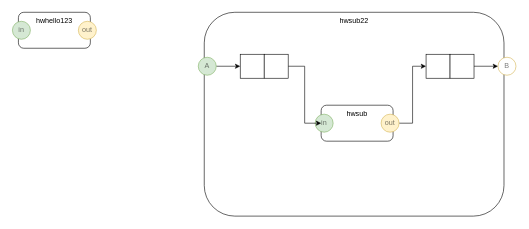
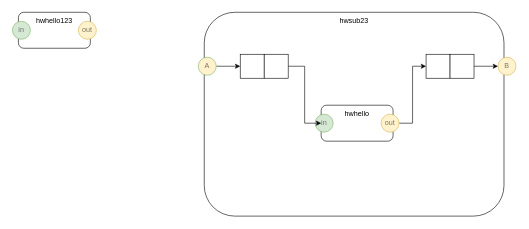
- <mxCell id="2" value="hwsub22" style="rounded=1;whiteSpace=wrap;html=1;verticalAlign=top;" vertex="1" parent="1"><mxGeometry x="340" y="20" width="500" height="340" as="geometry" /></mxCell>
+ <mxCell id="2" value="hwsub23" style="rounded=1;whiteSpace=wrap;html=1;verticalAlign=top;" vertex="1" parent="1"><mxGeometry x="340" y="20" width="500" height="340" as="geometry" /></mxCell>
- <mxCell id="7" value="A" style="ellipse;whiteSpace=wrap;html=1;aspect=fixed;fillColor=#d5e8d4;align=center;strokeColor=#82b366;textOpacity=50;" vertex="1" parent="1"><mxGeometry x="330" y="95" width="30" height="30" as="geometry" /></mxCell>
+ <mxCell id="7" value="A" style="ellipse;whiteSpace=wrap;html=1;aspect=fixed;fillColor=#fff2cc;align=center;strokeColor=#82b366;textOpacity=50;" vertex="1" parent="1"><mxGeometry x="330" y="95" width="30" height="30" as="geometry" /></mxCell>
- <mxCell id="10" value="B" style="ellipse;whiteSpace=wrap;html=1;aspect=fixed;fillColor=#ffffff;align=center;strokeColor=#d6b656;textOpacity=50;" vertex="1" parent="1"><mxGeometry x="830" y="95" width="30" height="30" as="geometry" /></mxCell>
+ <mxCell id="10" value="B" style="ellipse;whiteSpace=wrap;html=1;aspect=fixed;fillColor=#fff2cc;align=center;strokeColor=#d6b656;textOpacity=50;" vertex="1" parent="1"><mxGeometry x="830" y="95" width="30" height="30" as="geometry" /></mxCell>
- <mxCell id="4" value="hwsub" style="rounded=1;whiteSpace=wrap;html=1;verticalAlign=top;" vertex="1" parent="1"><mxGeometry x="535" y="175" width="120" height="60" as="geometry" /></mxCell>
+ <mxCell id="4" value="hwhello" style="rounded=1;whiteSpace=wrap;html=1;verticalAlign=top;" vertex="1" parent="1"><mxGeometry x="535" y="175" width="120" height="60" as="geometry" /></mxCell>
